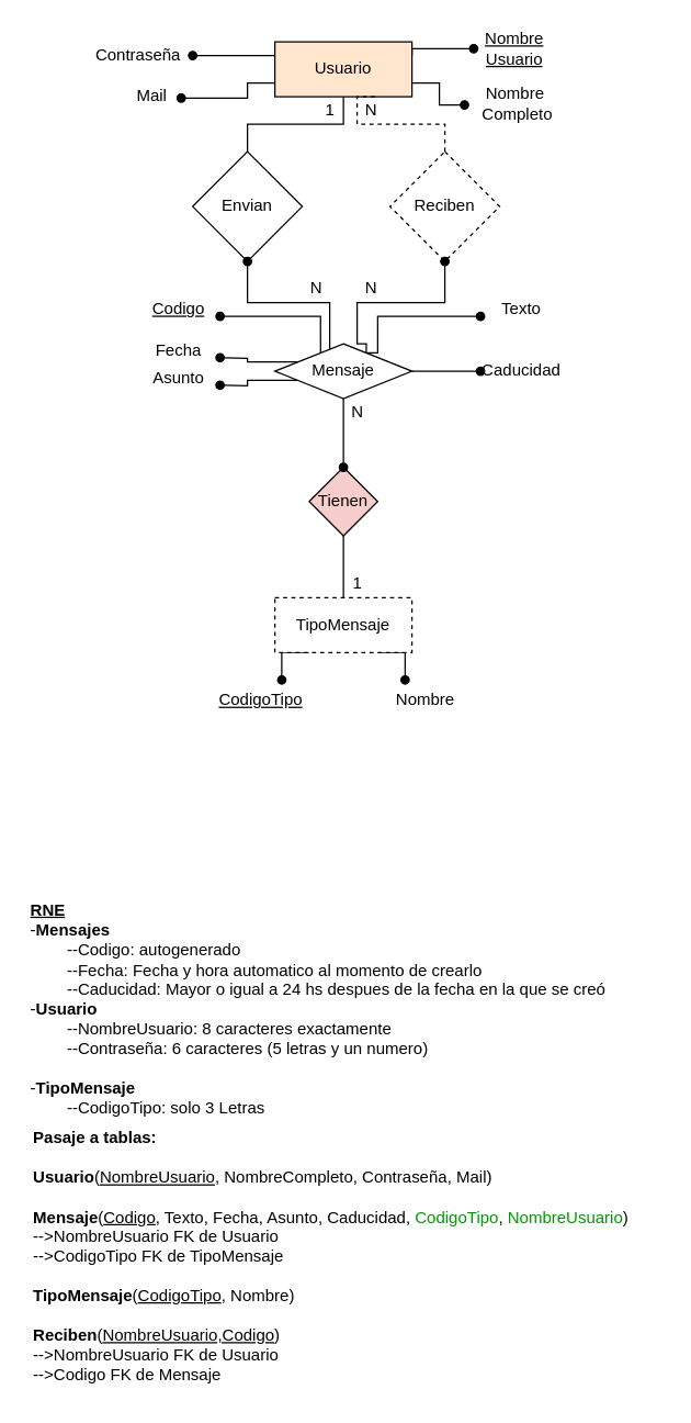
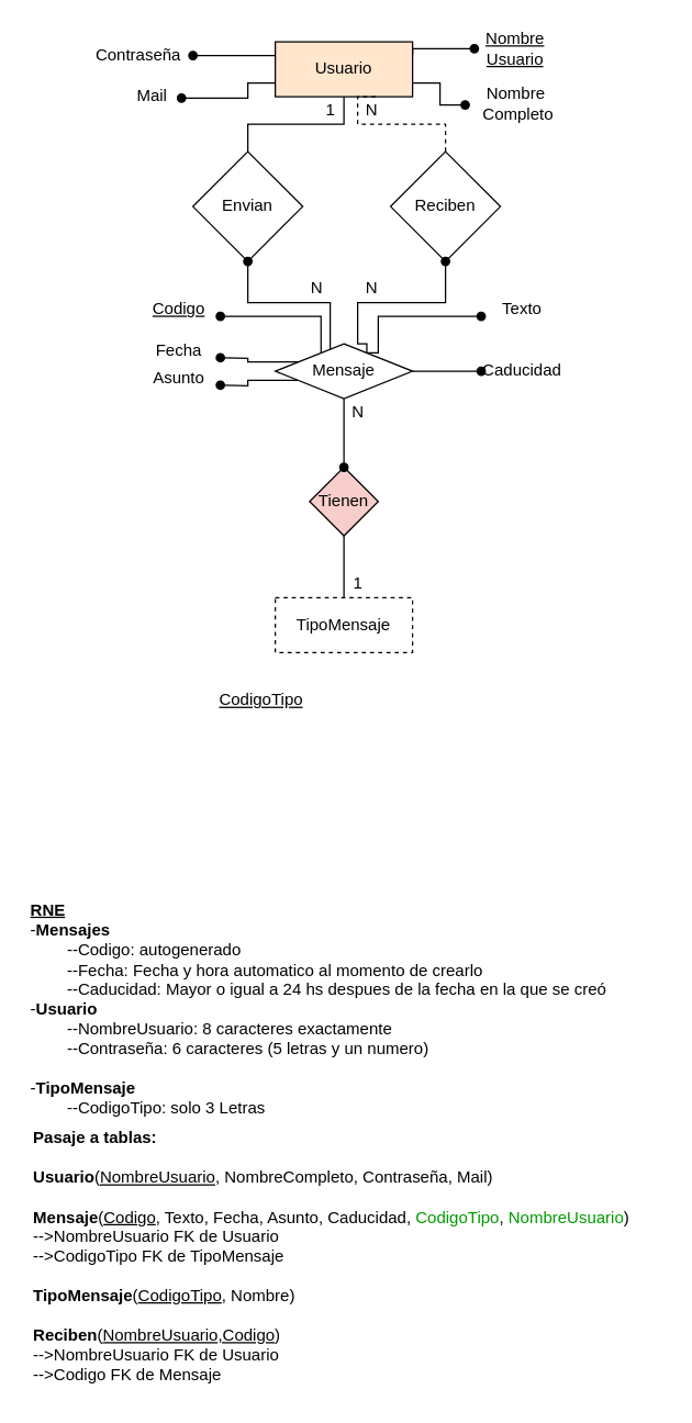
- <mxCell id="31" value="Reciben" style="rhombus;whiteSpace=wrap;html=1;rounded=0;fontFamily=Helvetica;fontSize=12;fontColor=default;strokeColor=default;fillColor=default;dashed=1;" parent="1" vertex="1"><mxGeometry x="284" y="110" width="80" height="80" as="geometry" /></mxCell>
+ <mxCell id="31" value="Reciben" style="rhombus;whiteSpace=wrap;html=1;rounded=0;fontFamily=Helvetica;fontSize=12;fontColor=default;strokeColor=default;fillColor=default;" parent="1" vertex="1"><mxGeometry x="284" y="110" width="80" height="80" as="geometry" /></mxCell>
- <mxCell id="36" style="edgeStyle=orthogonalEdgeStyle;rounded=0;orthogonalLoop=1;jettySize=auto;html=1;exitX=0.25;exitY=1;exitDx=0;exitDy=0;entryX=0.75;entryY=0;entryDx=0;entryDy=0;endArrow=oval;endFill=1;" parent="1" source="38" target="25" edge="1"><mxGeometry relative="1" as="geometry" /></mxCell>
- <mxCell id="37" style="edgeStyle=orthogonalEdgeStyle;rounded=0;orthogonalLoop=1;jettySize=auto;html=1;exitX=0.75;exitY=1;exitDx=0;exitDy=0;entryX=0.25;entryY=0;entryDx=0;entryDy=0;endArrow=oval;endFill=1;" parent="1" source="38" target="26" edge="1"><mxGeometry relative="1" as="geometry" /></mxCell>
- <mxCell id="26" value="Nombre" style="text;html=1;strokeColor=none;fillColor=none;align=center;verticalAlign=middle;whiteSpace=wrap;rounded=0;fontFamily=Helvetica;fontSize=12;fontColor=default;" parent="1" vertex="1"><mxGeometry x="280" y="495" width="60" height="30" as="geometry" /></mxCell>
